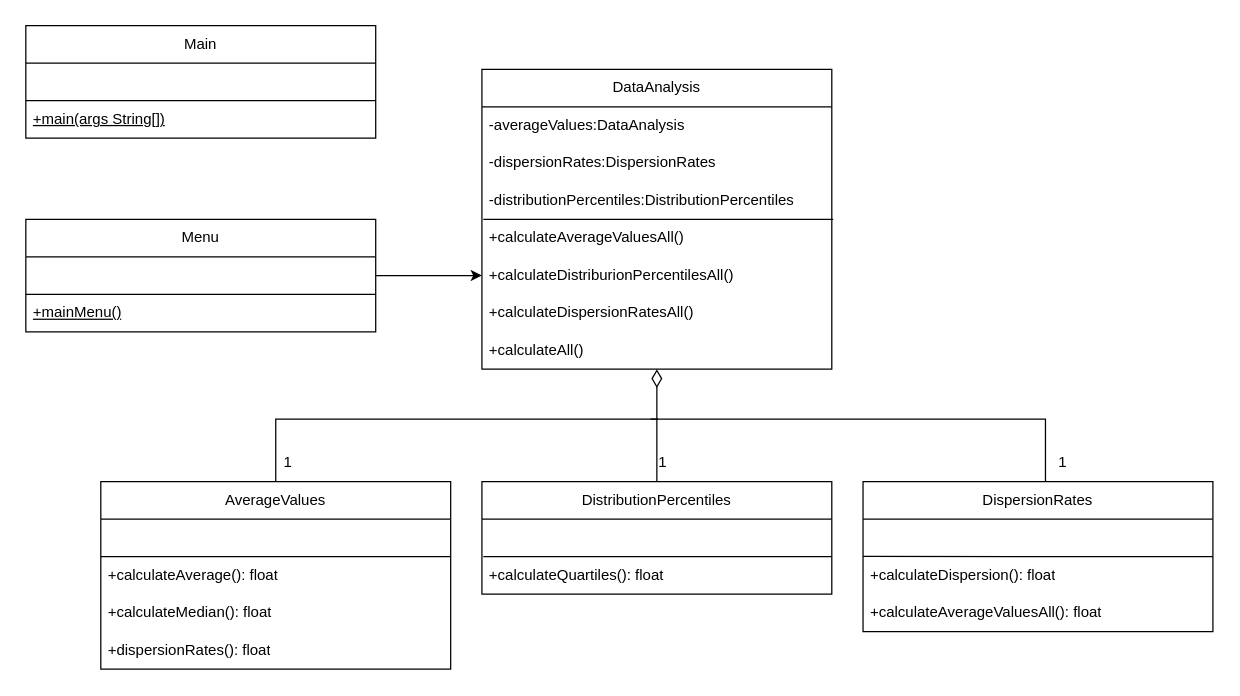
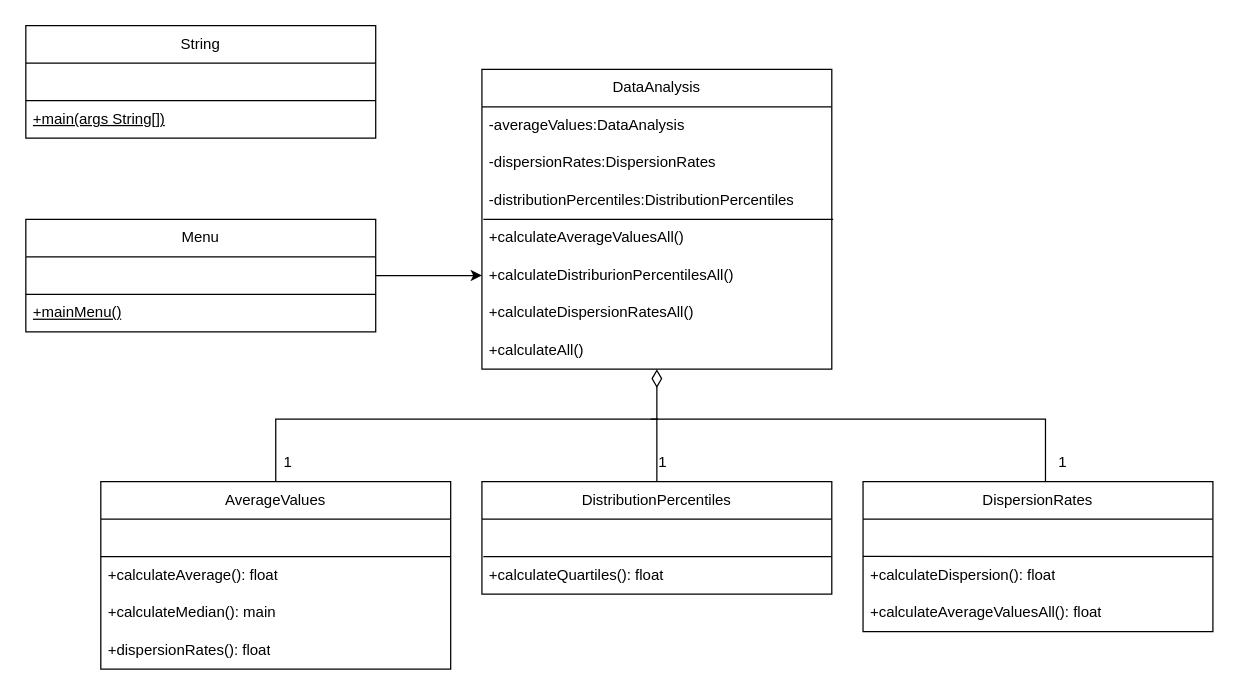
- <mxCell id="29" value="Main" style="swimlane;fontStyle=0;childLayout=stackLayout;horizontal=1;startSize=30;horizontalStack=0;resizeParent=1;resizeParentMax=0;resizeLast=0;collapsible=1;marginBottom=0;whiteSpace=wrap;html=1;" vertex="1" parent="1"><mxGeometry x="20" y="20" width="280" height="90" as="geometry" /></mxCell>
+ <mxCell id="29" value="String" style="swimlane;fontStyle=0;childLayout=stackLayout;horizontal=1;startSize=30;horizontalStack=0;resizeParent=1;resizeParentMax=0;resizeLast=0;collapsible=1;marginBottom=0;whiteSpace=wrap;html=1;" vertex="1" parent="1"><mxGeometry x="20" y="20" width="280" height="90" as="geometry" /></mxCell>
- <mxCell id="15" value="+calculateMedian(): float" style="text;strokeColor=none;fillColor=none;align=left;verticalAlign=middle;spacingLeft=4;spacingRight=4;overflow=hidden;points=[[0,0.5],[1,0.5]];portConstraint=eastwest;rotatable=0;whiteSpace=wrap;html=1;" vertex="1" parent="11"><mxGeometry y="90" width="280" height="30" as="geometry" /></mxCell>
+ <mxCell id="15" value="+calculateMedian(): main" style="text;strokeColor=none;fillColor=none;align=left;verticalAlign=middle;spacingLeft=4;spacingRight=4;overflow=hidden;points=[[0,0.5],[1,0.5]];portConstraint=eastwest;rotatable=0;whiteSpace=wrap;html=1;" vertex="1" parent="11"><mxGeometry y="90" width="280" height="30" as="geometry" /></mxCell>
